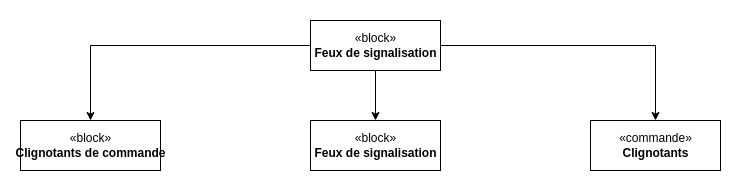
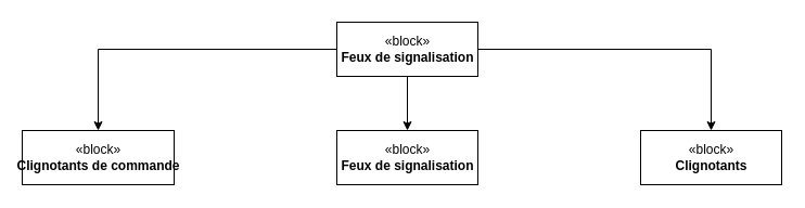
- <mxCell id="7" value="«commande»&lt;br&gt;&lt;b&gt;Clignotants&lt;/b&gt;" style="html=1;" vertex="1" parent="1"><mxGeometry x="590" y="120" width="130" height="50" as="geometry" /></mxCell>
+ <mxCell id="7" value="«block»&lt;br&gt;&lt;b&gt;Clignotants&lt;/b&gt;" style="html=1;" vertex="1" parent="1"><mxGeometry x="590" y="120" width="130" height="50" as="geometry" /></mxCell>
